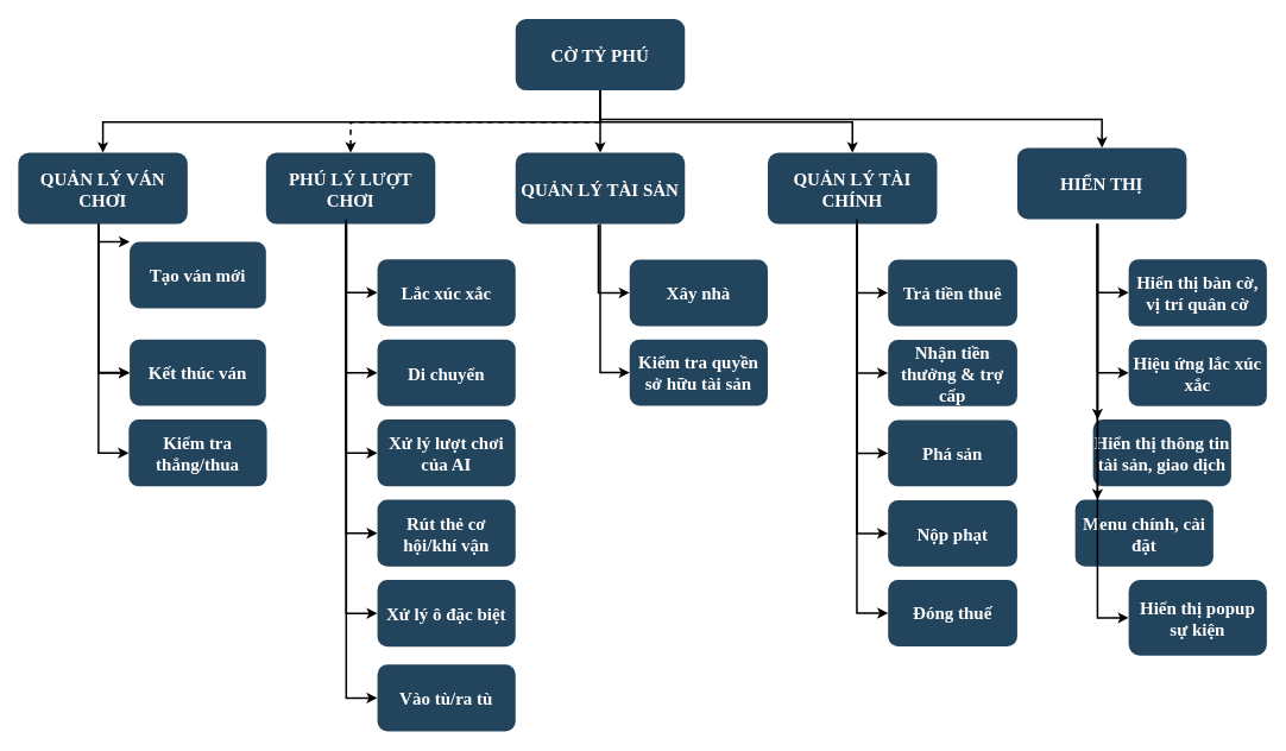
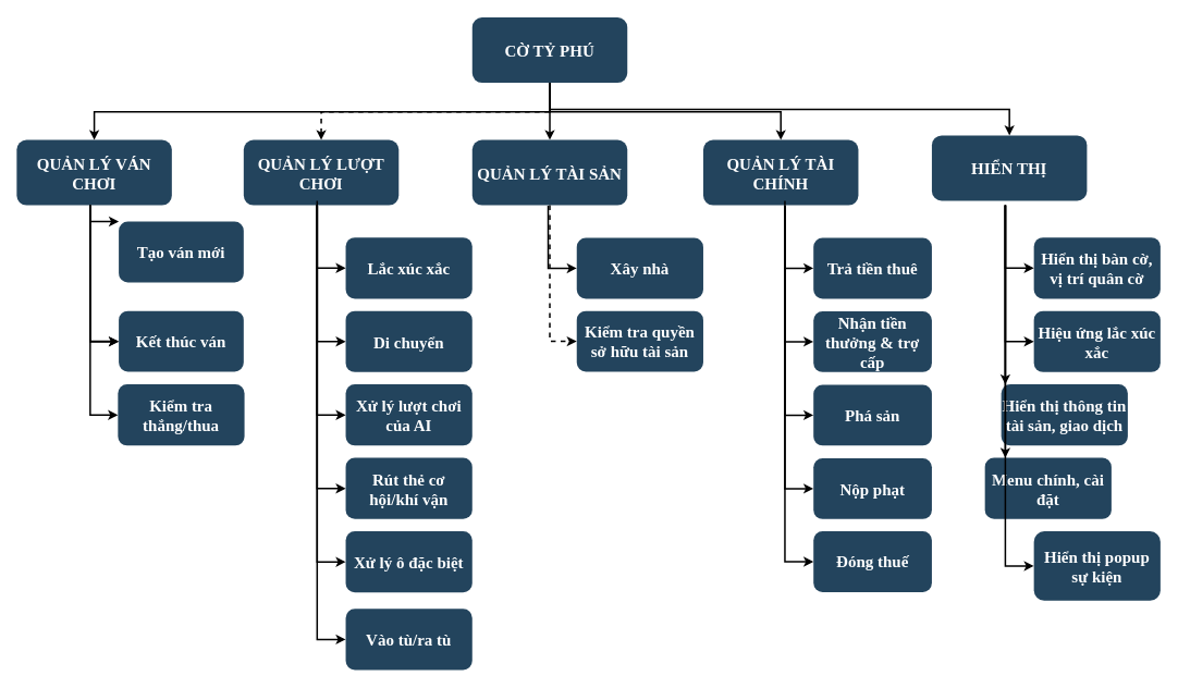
- <mxCell id="6" value="PHÚ LÝ LƯỢT CHƠI" style="rounded=1;fillColor=#23445D;gradientColor=none;strokeColor=none;fontColor=#FFFFFF;fontStyle=1;fontFamily=Tahoma;fontSize=20;whiteSpace=wrap;" parent="1" vertex="1"><mxGeometry x="298" y="170.5" width="190" height="80" as="geometry" /></mxCell>
+ <mxCell id="6" value="QUẢN LÝ LƯỢT CHƠI" style="rounded=1;fillColor=#23445D;gradientColor=none;strokeColor=none;fontColor=#FFFFFF;fontStyle=1;fontFamily=Tahoma;fontSize=20;whiteSpace=wrap;" parent="1" vertex="1"><mxGeometry x="298" y="170.5" width="190" height="80" as="geometry" /></mxCell>
- <mxCell id="55" value="" style="edgeStyle=elbowEdgeStyle;elbow=horizontal;strokeWidth=2;rounded=0;fontSize=20;entryX=0;entryY=0.5;entryDx=0;entryDy=0;exitX=0.5;exitY=1;exitDx=0;exitDy=0;" parent="1" source="5" target="54" edge="1"><mxGeometry x="-23" y="135.5" width="100" height="100" as="geometry"><mxPoint x="673" y="261" as="sourcePoint" /><mxPoint x="698" y="507.75" as="targetPoint" /><Array as="points"><mxPoint x="673" y="412" /></Array></mxGeometry></mxCell>
+ <mxCell id="55" value="" style="edgeStyle=elbowEdgeStyle;elbow=horizontal;strokeWidth=2;rounded=0;fontSize=20;entryX=0;entryY=0.5;entryDx=0;entryDy=0;exitX=0.5;exitY=1;exitDx=0;exitDy=0;dashed=1;" parent="1" source="5" target="54" edge="1"><mxGeometry x="-23" y="135.5" width="100" height="100" as="geometry"><mxPoint x="673" y="261" as="sourcePoint" /><mxPoint x="698" y="507.75" as="targetPoint" /><Array as="points"><mxPoint x="673" y="412" /></Array></mxGeometry></mxCell>
